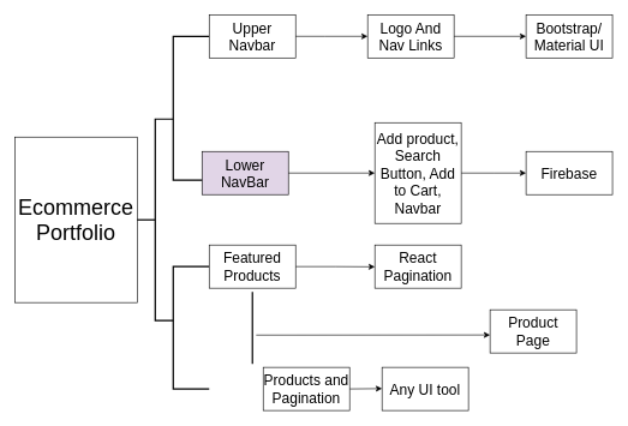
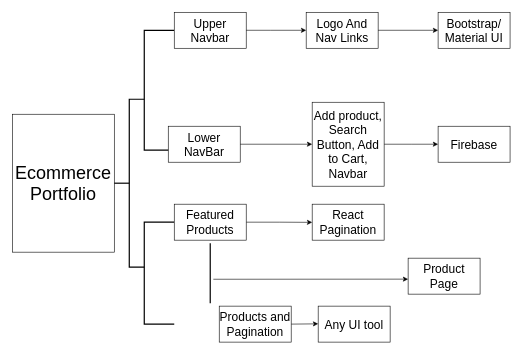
- <mxCell id="6" value="&lt;font style=&quot;font-size: 20px;&quot;&gt;Lower NavBar&lt;/font&gt;" style="rounded=0;whiteSpace=wrap;html=1;fillColor=#e1d5e7;" vertex="1" parent="1"><mxGeometry x="280" y="210" width="120" height="60" as="geometry" /></mxCell>
+ <mxCell id="6" value="&lt;font style=&quot;font-size: 20px;&quot;&gt;Lower NavBar&lt;/font&gt;" style="rounded=0;whiteSpace=wrap;html=1;" vertex="1" parent="1"><mxGeometry x="280" y="210" width="120" height="60" as="geometry" /></mxCell>
